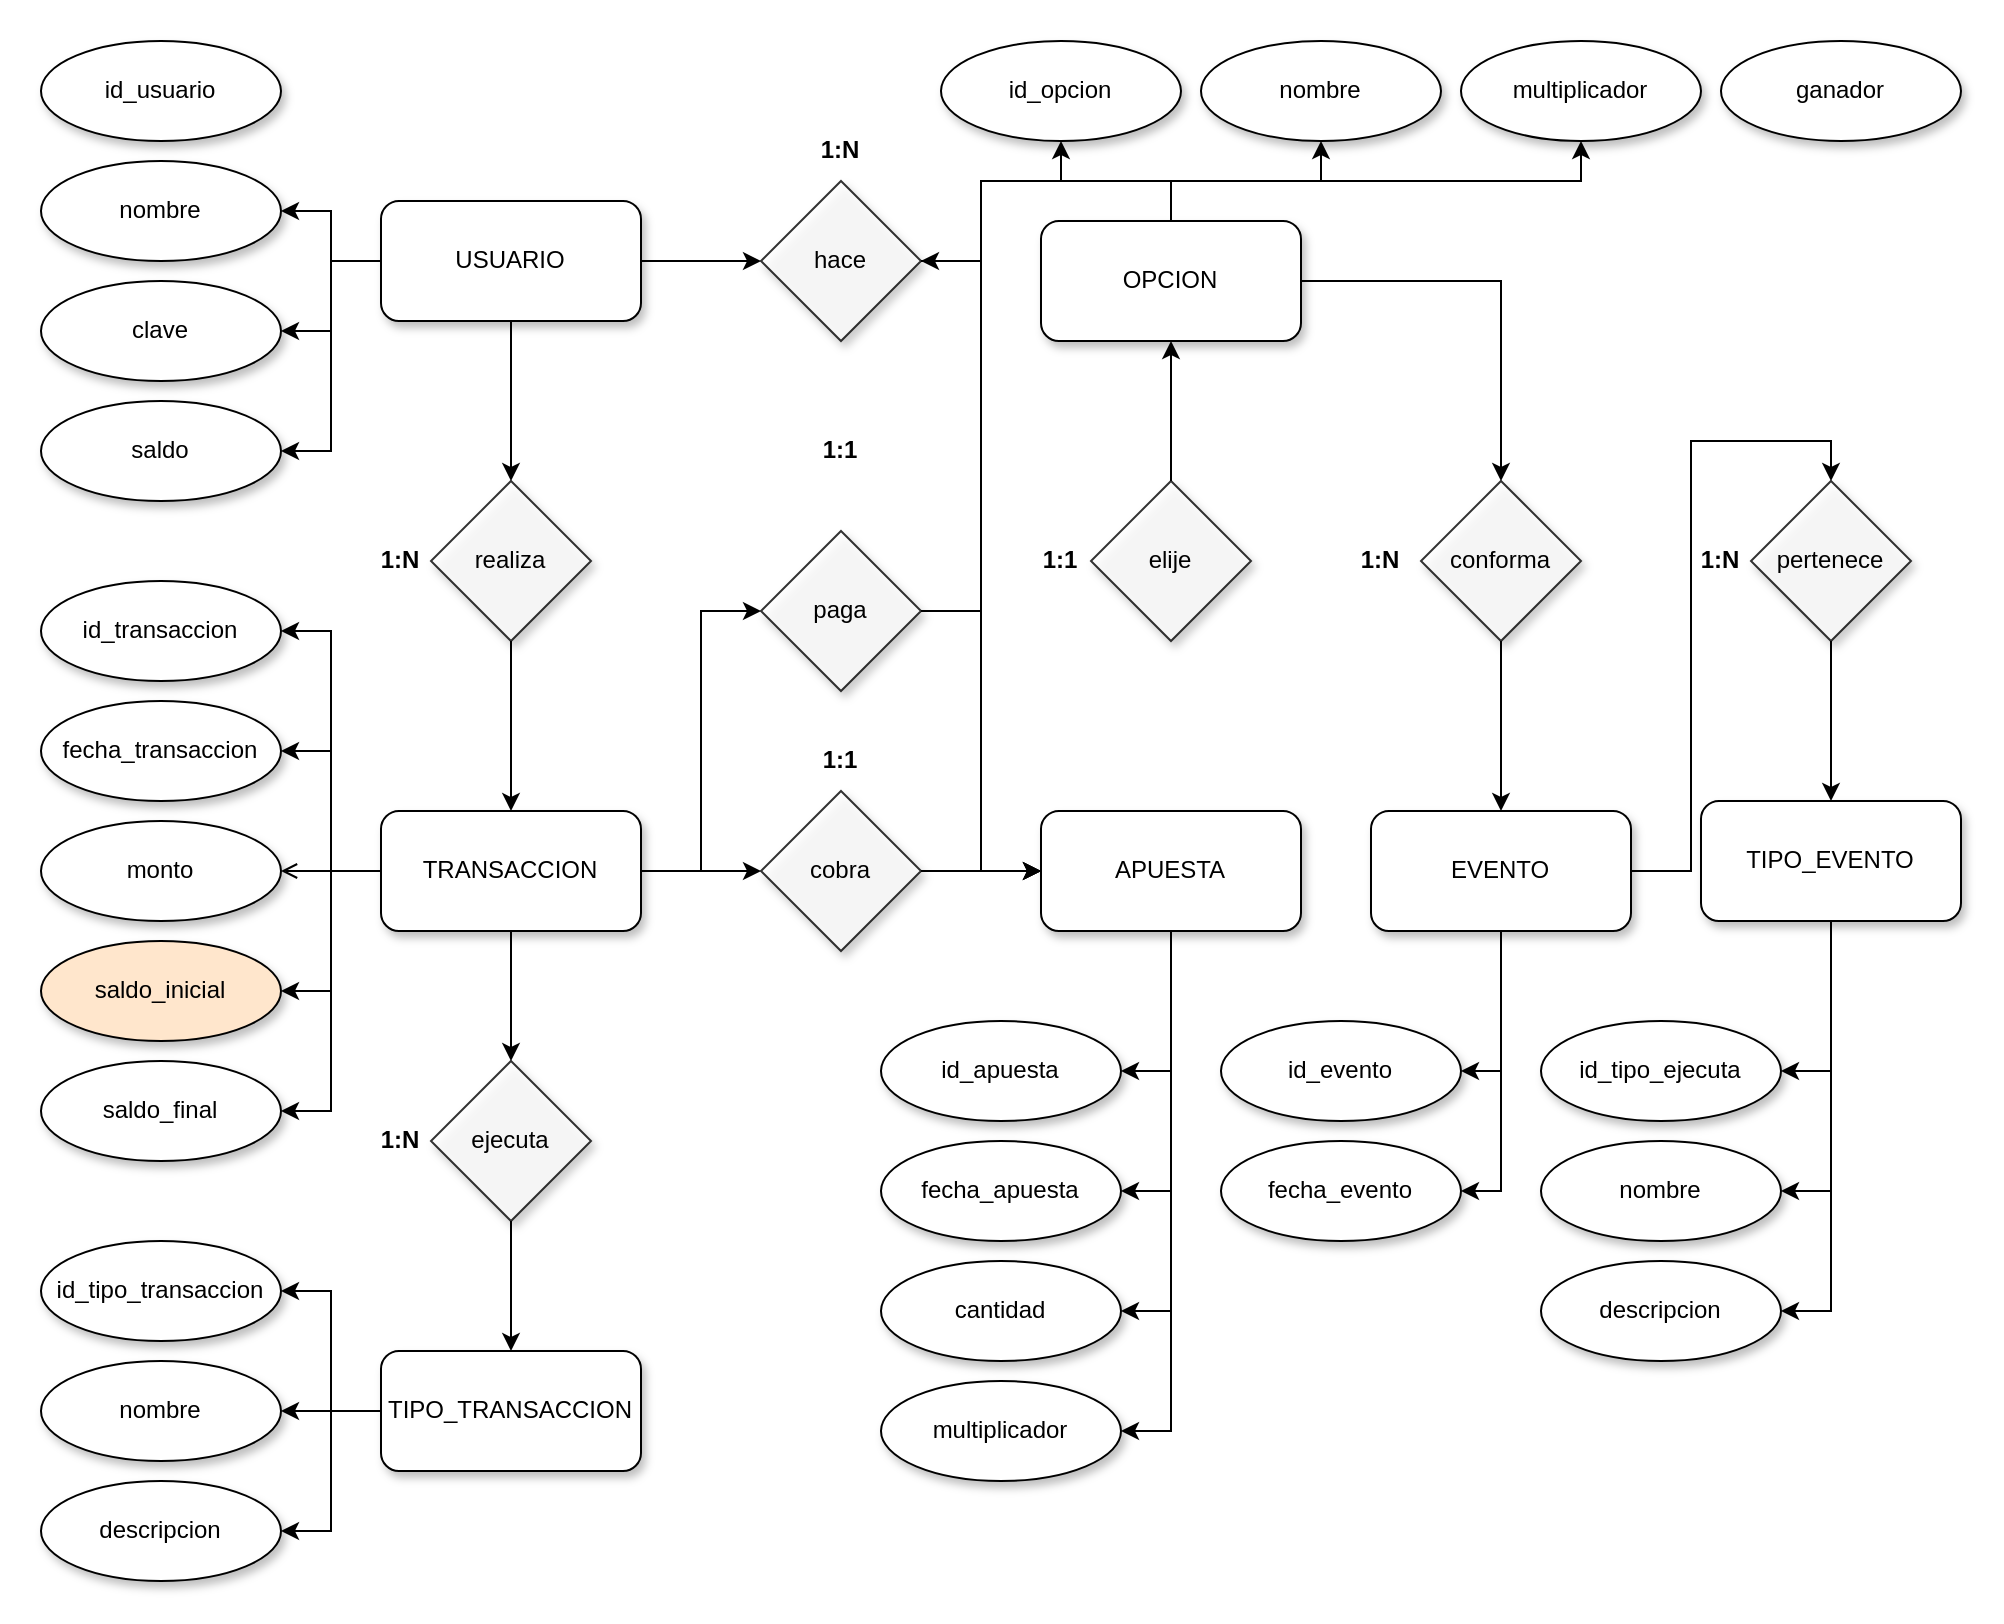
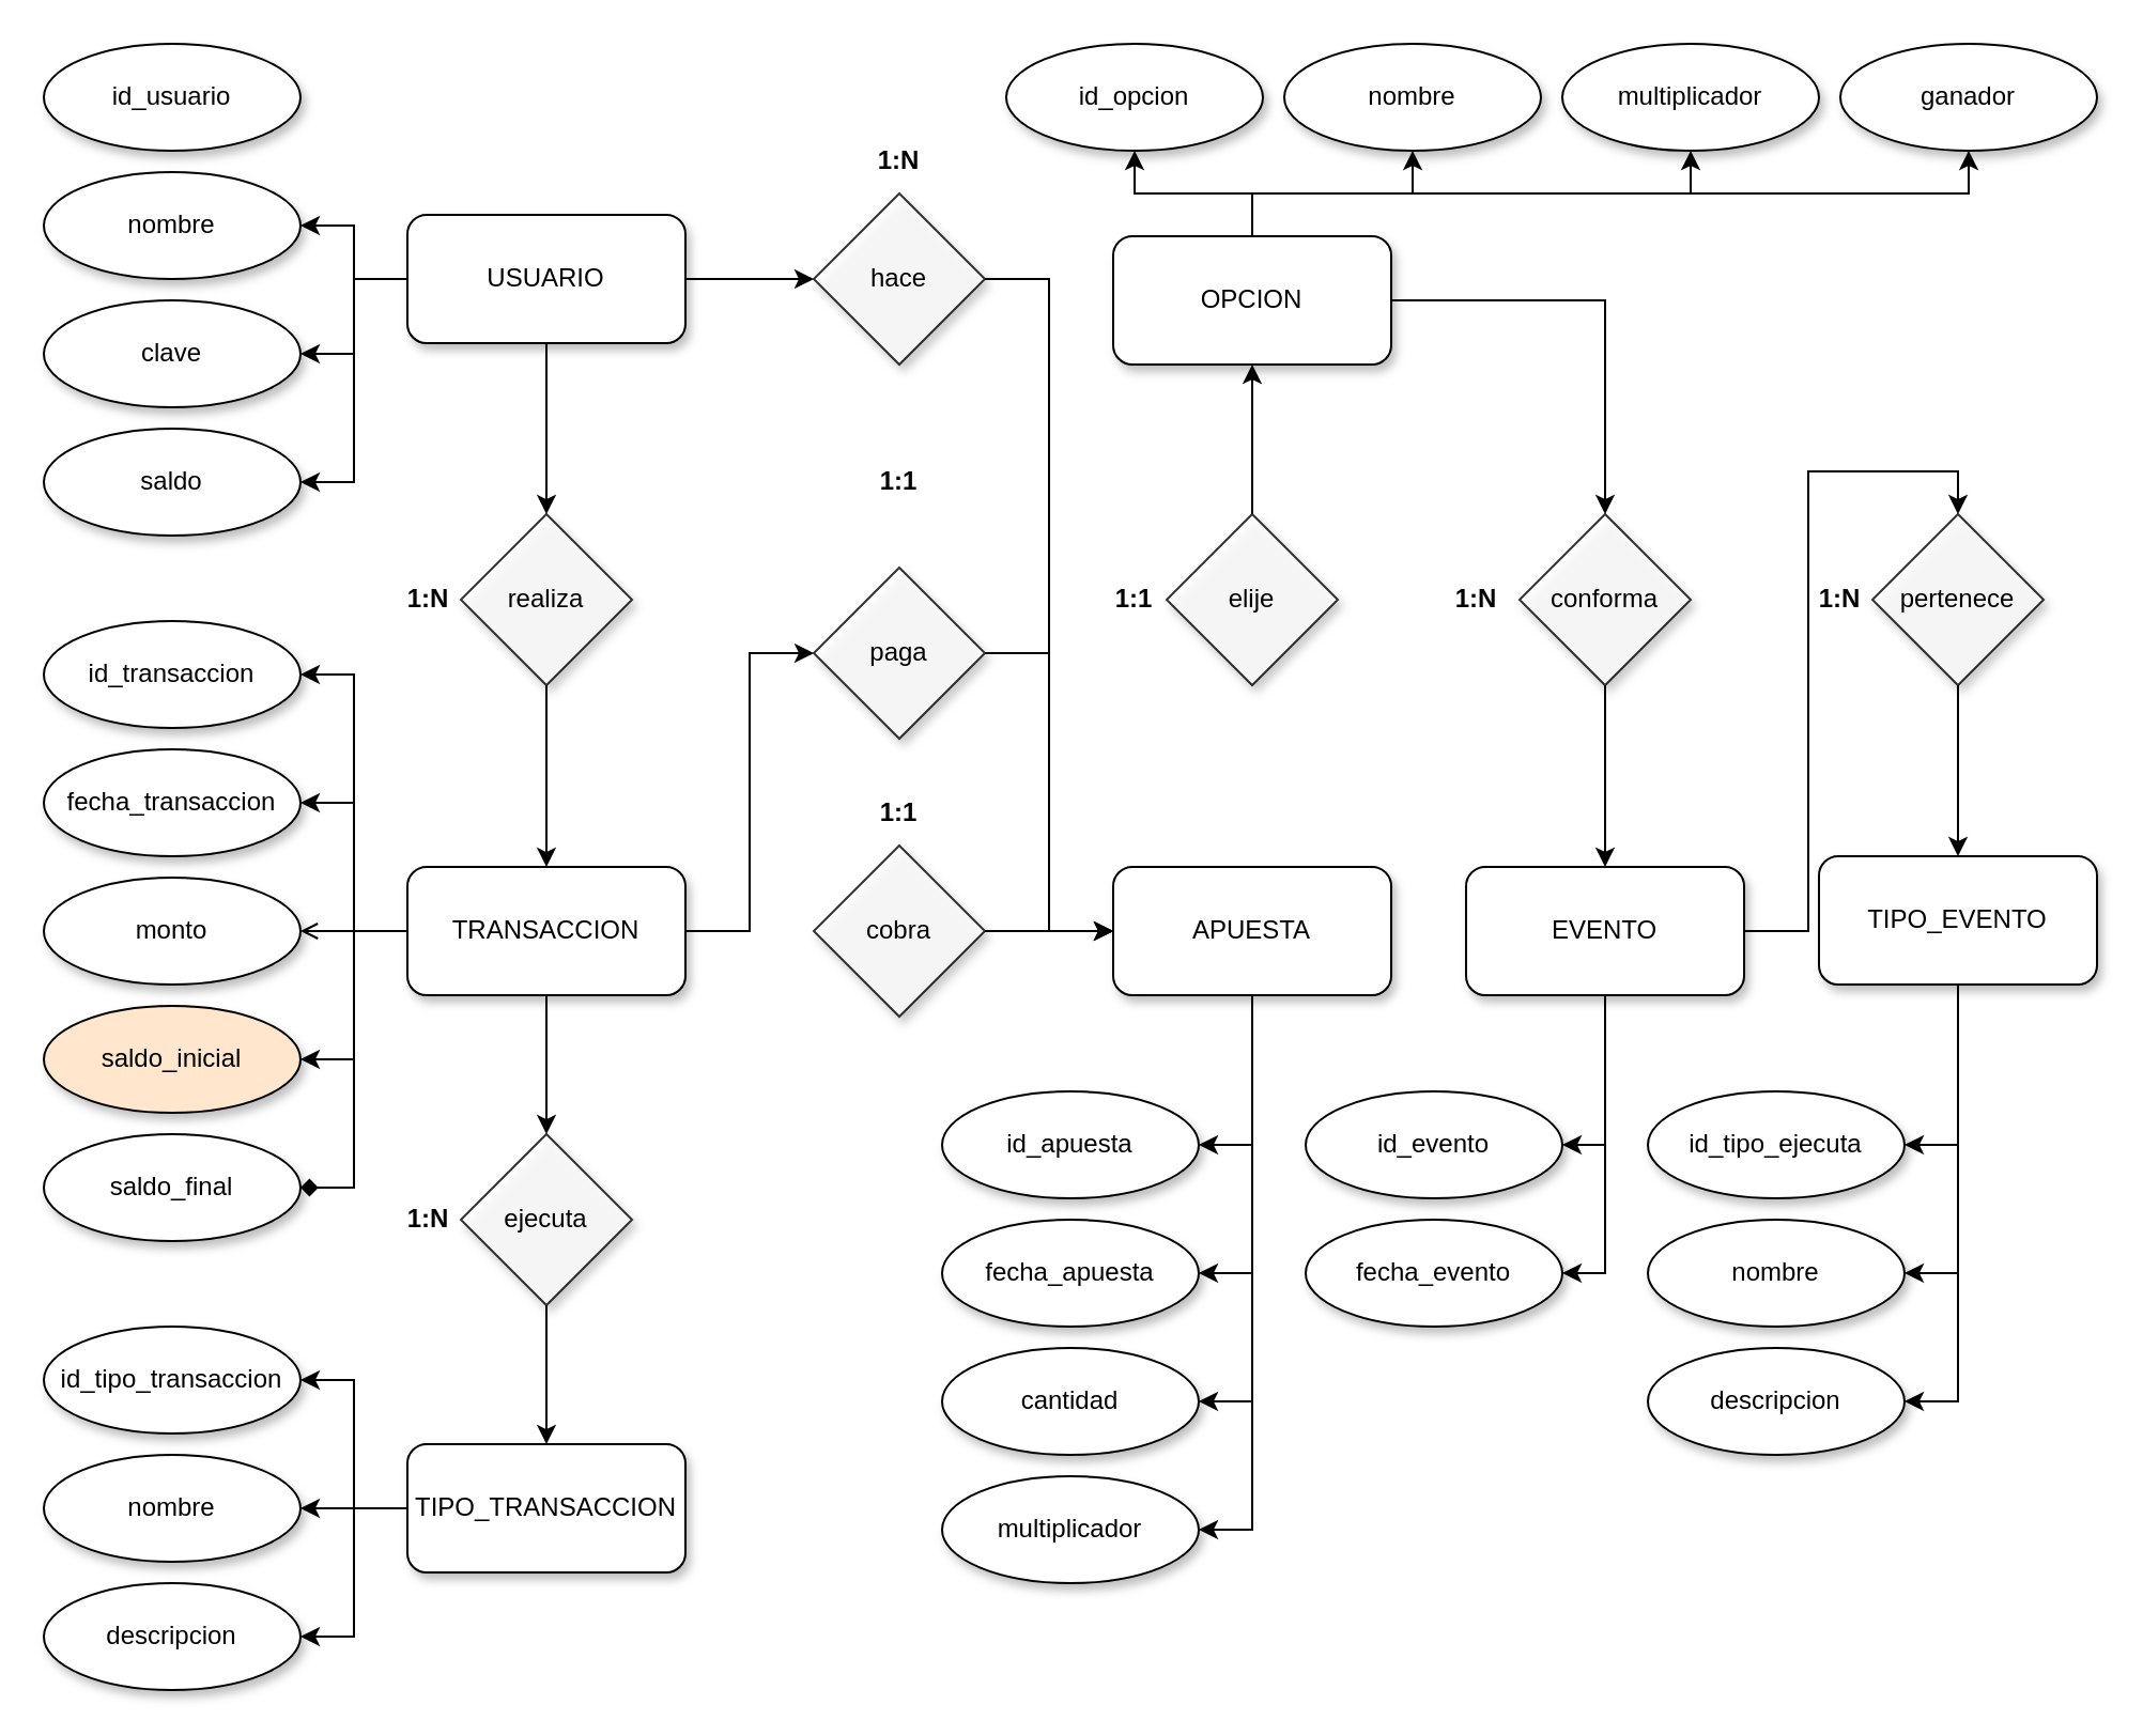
- <mxCell id="16" style="edgeStyle=orthogonalEdgeStyle;rounded=0;orthogonalLoop=1;jettySize=auto;html=1;exitX=0.5;exitY=0;exitDx=0;exitDy=0;" edge="1" parent="1" source="18" target="52"><mxGeometry relative="1" as="geometry" /></mxCell>
+ <mxCell id="16" style="edgeStyle=orthogonalEdgeStyle;rounded=0;orthogonalLoop=1;jettySize=auto;html=1;exitX=0.5;exitY=0;exitDx=0;exitDy=0;" edge="1" parent="1" source="18" target="62"><mxGeometry relative="1" as="geometry" /></mxCell>
- <mxCell id="35" style="edgeStyle=orthogonalEdgeStyle;rounded=0;orthogonalLoop=1;jettySize=auto;html=1;exitX=1;exitY=0.5;exitDx=0;exitDy=0;entryX=0;entryY=0.5;entryDx=0;entryDy=0;" edge="1" parent="1" source="37" target="54"><mxGeometry relative="1" as="geometry" /></mxCell>
- <mxCell id="34" style="edgeStyle=orthogonalEdgeStyle;rounded=0;orthogonalLoop=1;jettySize=auto;html=1;exitX=0;exitY=0.5;exitDx=0;exitDy=0;entryX=1;entryY=0.5;entryDx=0;entryDy=0;" edge="1" parent="1" source="37" target="28"><mxGeometry relative="1" as="geometry" /></mxCell>
+ <mxCell id="34" style="edgeStyle=orthogonalEdgeStyle;rounded=0;orthogonalLoop=1;jettySize=auto;html=1;exitX=0;exitY=0.5;exitDx=0;exitDy=0;entryX=1;entryY=0.5;entryDx=0;entryDy=0;endArrow=diamond;" edge="1" parent="1" source="37" target="28"><mxGeometry relative="1" as="geometry" /></mxCell>
